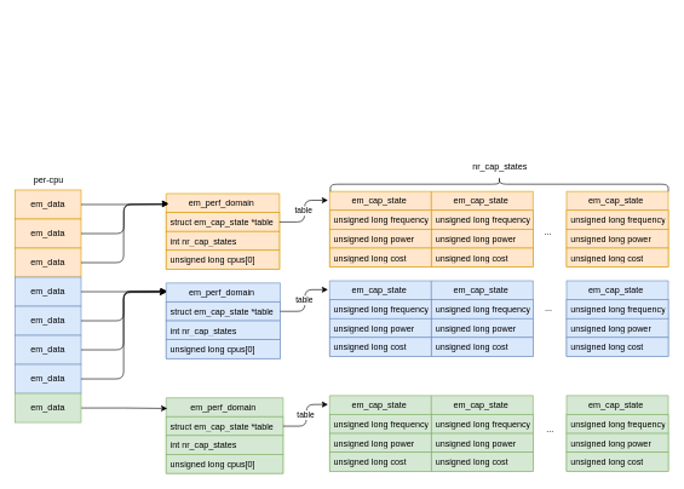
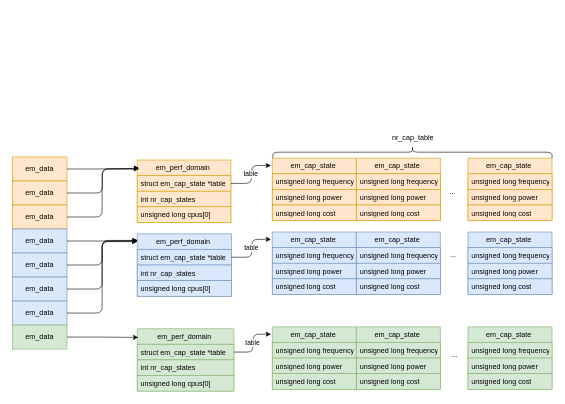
- <mxCell id="77" value="&lt;span style=&quot;text-align: left; white-space-collapse: preserve;&quot;&gt;nr_cap_states&lt;/span&gt;" style="text;html=1;align=center;verticalAlign=middle;resizable=0;points=[];autosize=1;strokeColor=none;fillColor=none;" vertex="1" parent="1"><mxGeometry x="640" y="217" width="93" height="26" as="geometry" /></mxCell>
+ <mxCell id="77" value="&lt;span style=&quot;text-align: left; white-space-collapse: preserve;&quot;&gt;nr_cap_table&lt;/span&gt;" style="text;html=1;align=center;verticalAlign=middle;resizable=0;points=[];autosize=1;strokeColor=none;fillColor=none;" vertex="1" parent="1"><mxGeometry x="640" y="217" width="93" height="26" as="geometry" /></mxCell>
- <mxCell id="17" value="per-cpu" style="text;html=1;align=center;verticalAlign=middle;resizable=0;points=[];autosize=1;strokeColor=none;fillColor=none;" vertex="1" parent="1"><mxGeometry x="36" y="235" width="59" height="26" as="geometry" /></mxCell>
